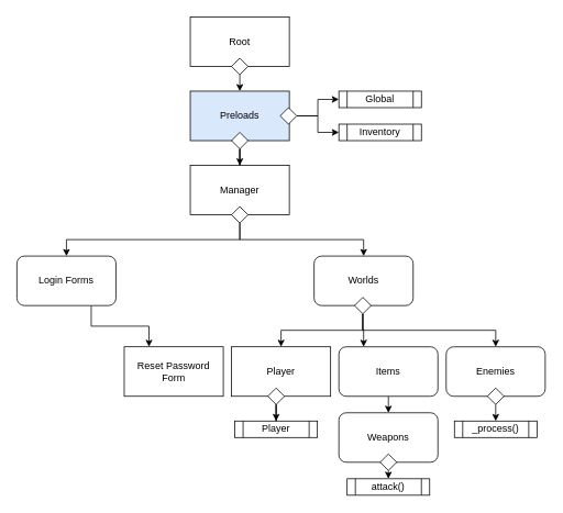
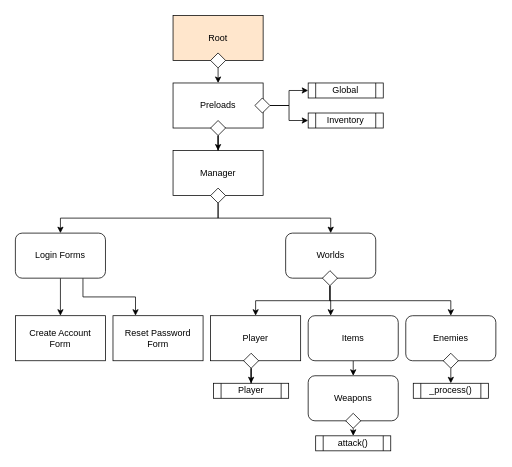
- <mxCell id="2" value="Root" style="rounded=0;whiteSpace=wrap;html=1;" vertex="1" parent="1"><mxGeometry x="230" y="20" width="120" height="60" as="geometry" /></mxCell>
+ <mxCell id="2" value="Root" style="rounded=0;whiteSpace=wrap;html=1;fillColor=#ffe6cc;" vertex="1" parent="1"><mxGeometry x="230" y="20" width="120" height="60" as="geometry" /></mxCell>
- <mxCell id="5" value="Preloads" style="rounded=0;whiteSpace=wrap;html=1;fillColor=#dae8fc;" vertex="1" parent="1"><mxGeometry x="230" y="110" width="120" height="60" as="geometry" /></mxCell>
+ <mxCell id="5" value="Preloads" style="rounded=0;whiteSpace=wrap;html=1;" vertex="1" parent="1"><mxGeometry x="230" y="110" width="120" height="60" as="geometry" /></mxCell>
+ <mxCell id="17" style="edgeStyle=orthogonalEdgeStyle;rounded=0;orthogonalLoop=1;jettySize=auto;html=1;exitX=0.5;exitY=1;exitDx=0;exitDy=0;entryX=0.5;entryY=0;entryDx=0;entryDy=0;fontFamily=Helvetica;fontSize=12;fontColor=default;" edge="1" parent="1" source="19" target="20"><mxGeometry relative="1" as="geometry" /></mxCell>
+ <mxCell id="20" value="&lt;div&gt;Create Account&lt;/div&gt;&lt;div&gt;Form&lt;br&gt;&lt;/div&gt;" style="rounded=0;whiteSpace=wrap;html=1;strokeColor=default;align=center;verticalAlign=middle;fontFamily=Helvetica;fontSize=12;fontColor=default;fillColor=default;" vertex="1" parent="1"><mxGeometry x="20" y="420" width="120" height="60" as="geometry" /></mxCell>
